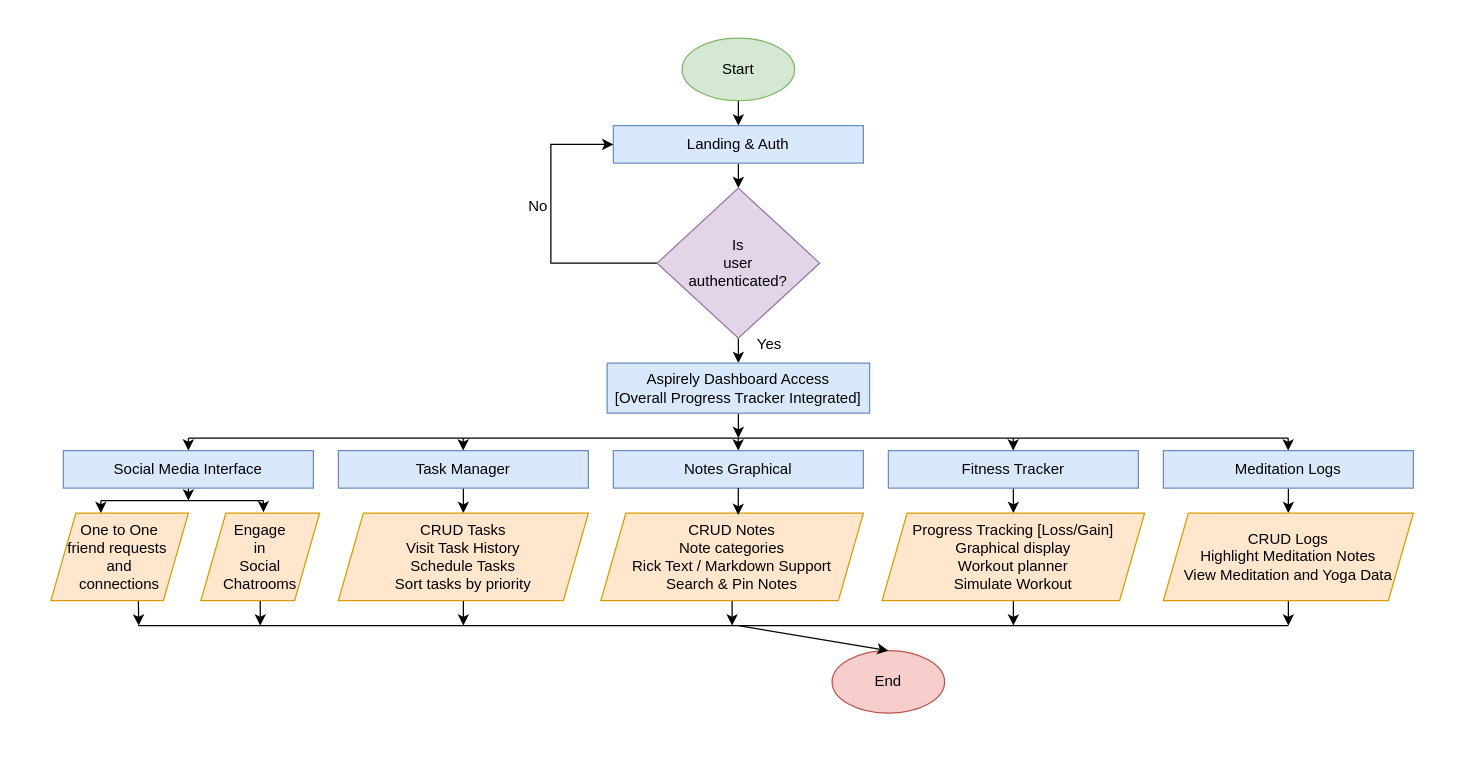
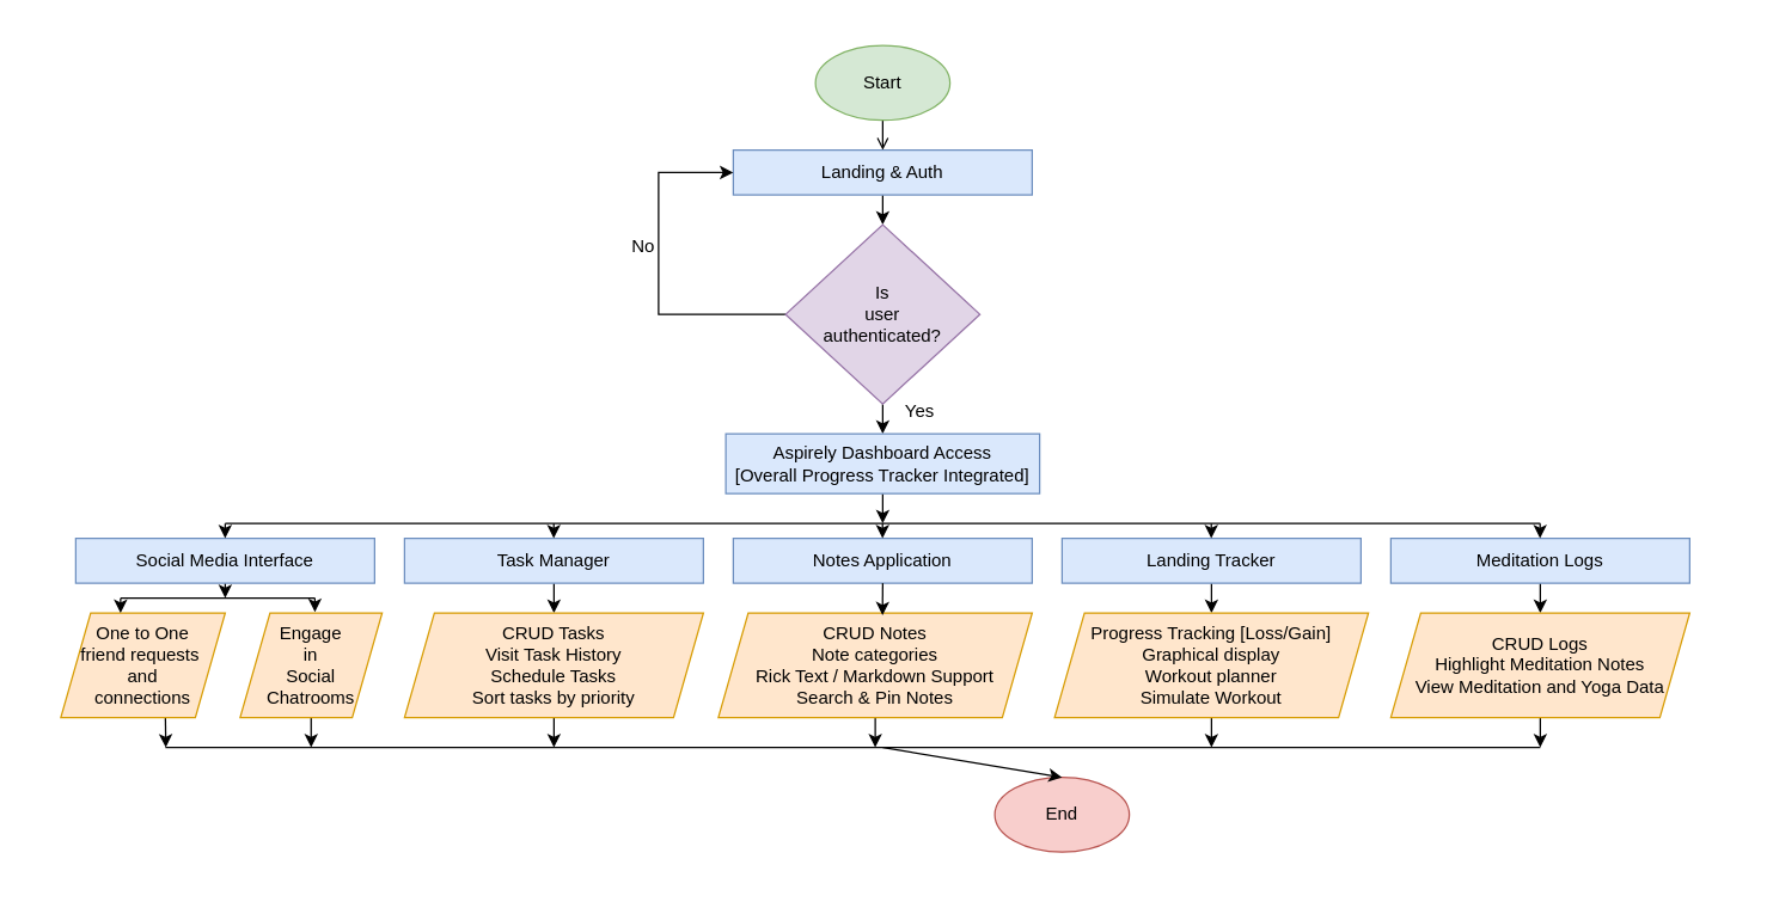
- <mxCell id="2" style="edgeStyle=orthogonalEdgeStyle;rounded=0;orthogonalLoop=1;jettySize=auto;html=1;exitX=0.5;exitY=1;exitDx=0;exitDy=0;entryX=0.5;entryY=0;entryDx=0;entryDy=0;" edge="1" parent="1" source="3" target="6"><mxGeometry relative="1" as="geometry" /></mxCell>
+ <mxCell id="2" style="edgeStyle=orthogonalEdgeStyle;rounded=0;orthogonalLoop=1;jettySize=auto;html=1;exitX=0.5;exitY=1;exitDx=0;exitDy=0;entryX=0.5;entryY=0;entryDx=0;entryDy=0;endArrow=open;" edge="1" parent="1" source="3" target="6"><mxGeometry relative="1" as="geometry" /></mxCell>
- <mxCell id="18" value="Notes Graphical" style="rounded=0;whiteSpace=wrap;html=1;fillColor=#dae8fc;strokeColor=#6c8ebf;" vertex="1" parent="1"><mxGeometry x="490" y="360" width="200" height="30" as="geometry" /></mxCell>
+ <mxCell id="18" value="Notes Application" style="rounded=0;whiteSpace=wrap;html=1;fillColor=#dae8fc;strokeColor=#6c8ebf;" vertex="1" parent="1"><mxGeometry x="490" y="360" width="200" height="30" as="geometry" /></mxCell>
- <mxCell id="17" value="Fitness Tracker" style="rounded=0;whiteSpace=wrap;html=1;fillColor=#dae8fc;strokeColor=#6c8ebf;" vertex="1" parent="1"><mxGeometry x="710" y="360" width="200" height="30" as="geometry" /></mxCell>
+ <mxCell id="17" value="Landing Tracker" style="rounded=0;whiteSpace=wrap;html=1;fillColor=#dae8fc;strokeColor=#6c8ebf;" vertex="1" parent="1"><mxGeometry x="710" y="360" width="200" height="30" as="geometry" /></mxCell>
